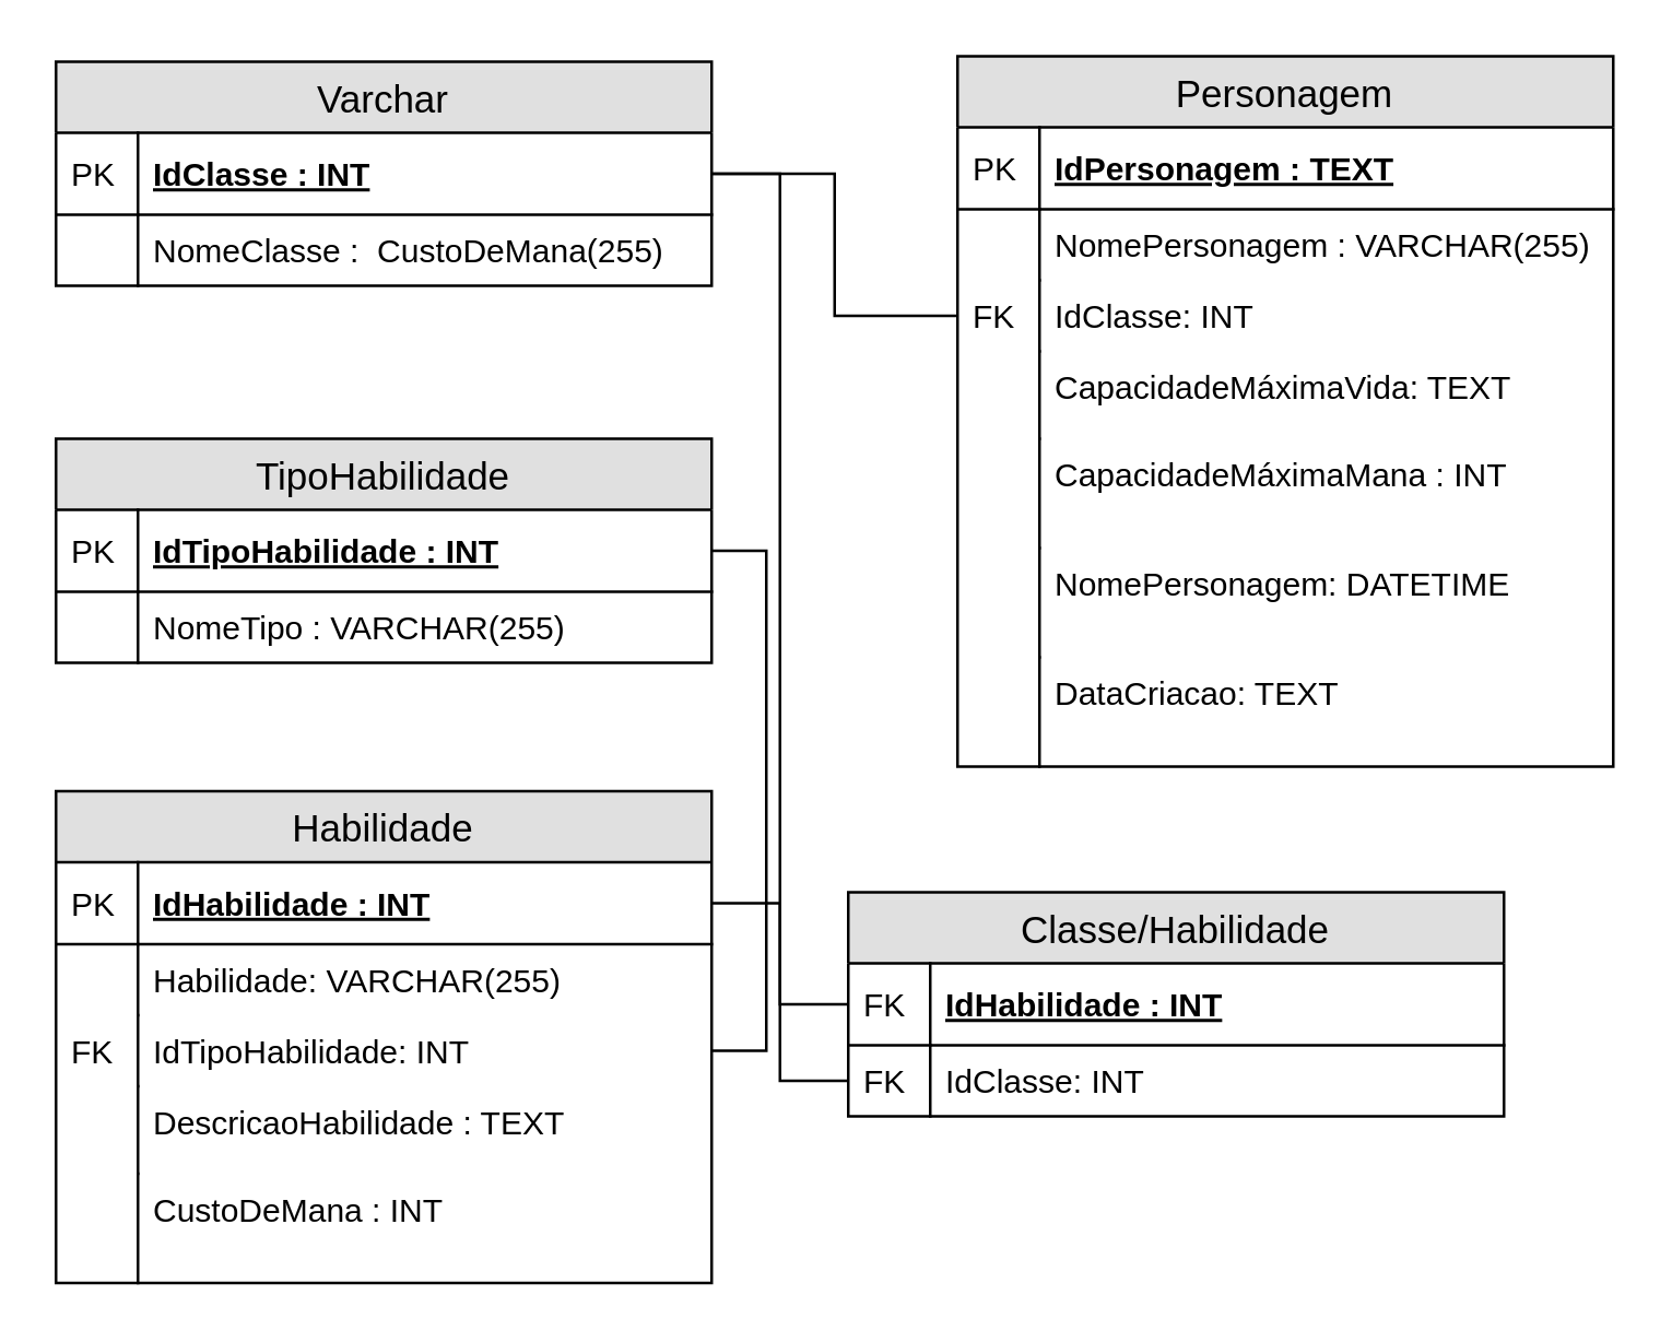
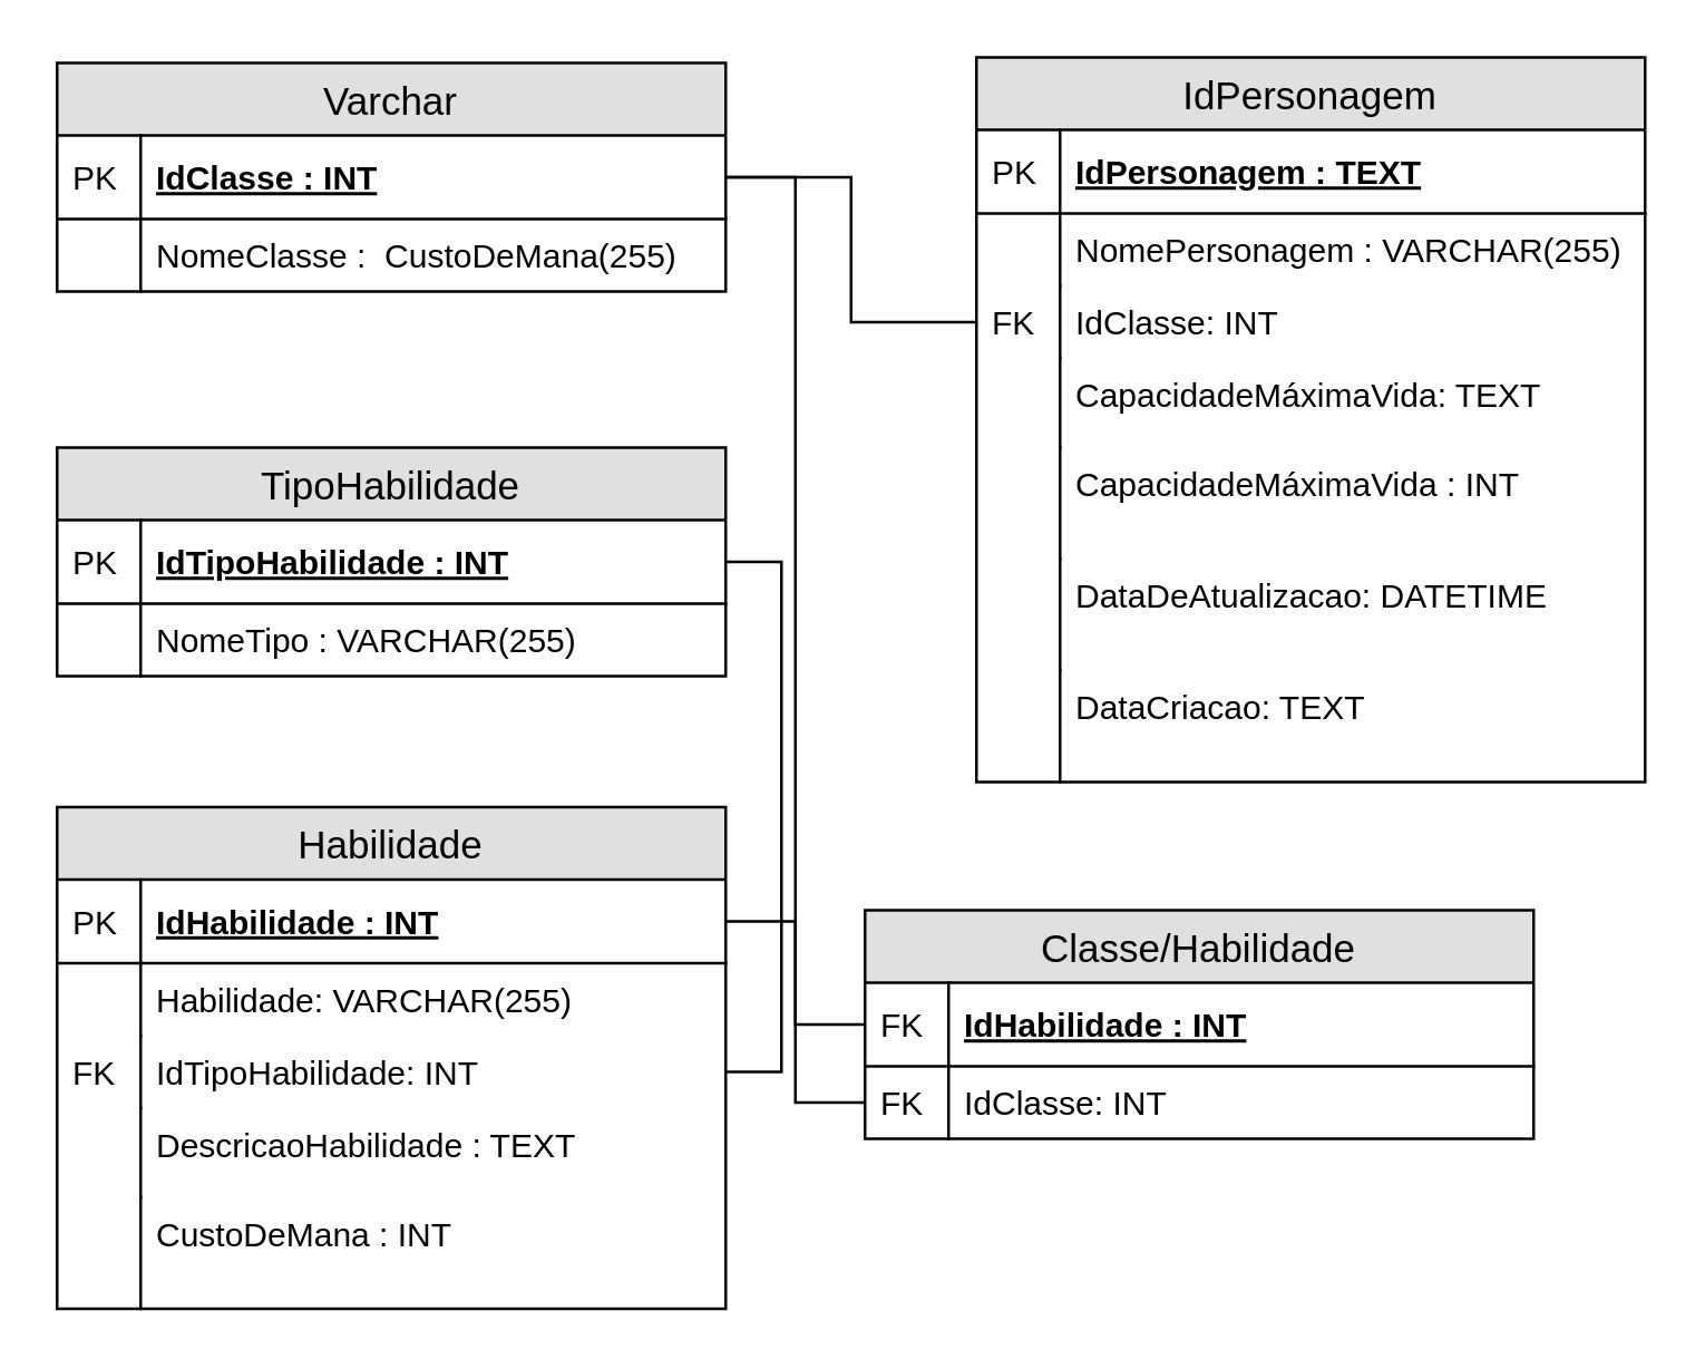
- <mxCell id="2" value="Personagem" style="swimlane;fontStyle=0;childLayout=stackLayout;horizontal=1;startSize=26;fillColor=#e0e0e0;horizontalStack=0;resizeParent=1;resizeParentMax=0;resizeLast=0;collapsible=1;marginBottom=0;swimlaneFillColor=#ffffff;align=center;fontSize=14;" parent="1" vertex="1"><mxGeometry x="350" y="20" width="240" height="260" as="geometry" /></mxCell>
+ <mxCell id="2" value="IdPersonagem" style="swimlane;fontStyle=0;childLayout=stackLayout;horizontal=1;startSize=26;fillColor=#e0e0e0;horizontalStack=0;resizeParent=1;resizeParentMax=0;resizeLast=0;collapsible=1;marginBottom=0;swimlaneFillColor=#ffffff;align=center;fontSize=14;" parent="1" vertex="1"><mxGeometry x="350" y="20" width="240" height="260" as="geometry" /></mxCell>
- <mxCell id="11" value="CapacidadeMáximaMana : INT" style="shape=partialRectangle;top=0;left=0;right=0;bottom=0;align=left;verticalAlign=top;fillColor=none;spacingLeft=34;spacingRight=4;overflow=hidden;rotatable=0;points=[[0,0.5],[1,0.5]];portConstraint=eastwest;dropTarget=0;fontSize=12;" parent="2" vertex="1"><mxGeometry y="140" width="240" height="40" as="geometry" /></mxCell>
+ <mxCell id="11" value="CapacidadeMáximaVida : INT" style="shape=partialRectangle;top=0;left=0;right=0;bottom=0;align=left;verticalAlign=top;fillColor=none;spacingLeft=34;spacingRight=4;overflow=hidden;rotatable=0;points=[[0,0.5],[1,0.5]];portConstraint=eastwest;dropTarget=0;fontSize=12;" parent="2" vertex="1"><mxGeometry y="140" width="240" height="40" as="geometry" /></mxCell>
- <mxCell id="13" value="NomePersonagem: DATETIME" style="shape=partialRectangle;top=0;left=0;right=0;bottom=0;align=left;verticalAlign=top;fillColor=none;spacingLeft=34;spacingRight=4;overflow=hidden;rotatable=0;points=[[0,0.5],[1,0.5]];portConstraint=eastwest;dropTarget=0;fontSize=12;" parent="2" vertex="1"><mxGeometry y="180" width="240" height="40" as="geometry" /></mxCell>
+ <mxCell id="13" value="DataDeAtualizacao: DATETIME" style="shape=partialRectangle;top=0;left=0;right=0;bottom=0;align=left;verticalAlign=top;fillColor=none;spacingLeft=34;spacingRight=4;overflow=hidden;rotatable=0;points=[[0,0.5],[1,0.5]];portConstraint=eastwest;dropTarget=0;fontSize=12;" parent="2" vertex="1"><mxGeometry y="180" width="240" height="40" as="geometry" /></mxCell>
